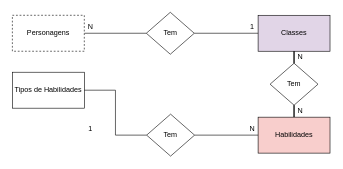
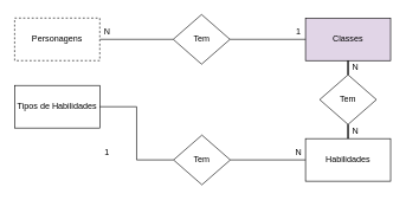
- <mxCell id="6" value="Habilidades" style="rounded=0;whiteSpace=wrap;html=1;fillColor=#f8cecc;" parent="1" vertex="1"><mxGeometry x="430" y="195" width="120" height="60" as="geometry" /></mxCell>
+ <mxCell id="6" value="Habilidades" style="rounded=0;whiteSpace=wrap;html=1;" parent="1" vertex="1"><mxGeometry x="430" y="195" width="120" height="60" as="geometry" /></mxCell>
